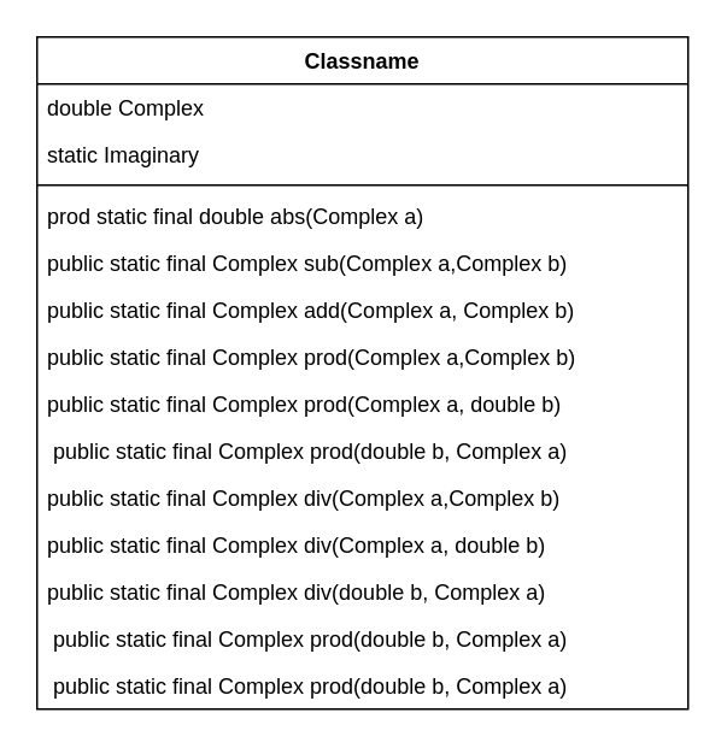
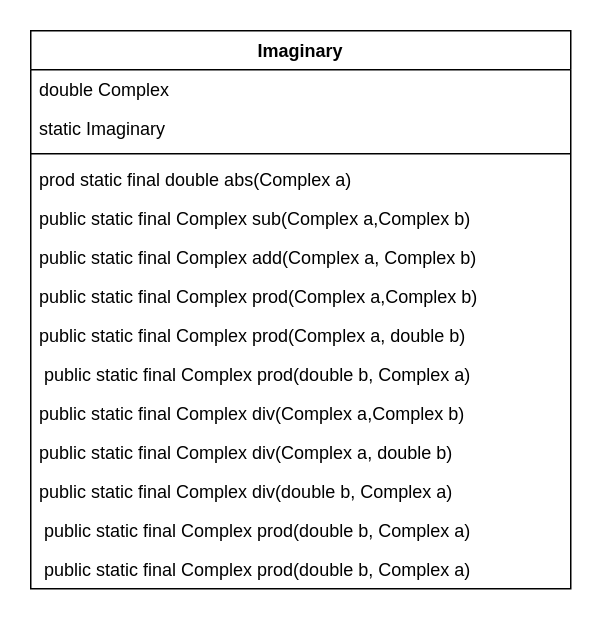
- <mxCell id="2" value="Classname" style="swimlane;fontStyle=1;align=center;verticalAlign=top;childLayout=stackLayout;horizontal=1;startSize=26;horizontalStack=0;resizeParent=1;resizeParentMax=0;resizeLast=0;collapsible=1;marginBottom=0;" vertex="1" parent="1"><mxGeometry x="20" y="20" width="360" height="372" as="geometry" /></mxCell>
+ <mxCell id="2" value="Imaginary" style="swimlane;fontStyle=1;align=center;verticalAlign=top;childLayout=stackLayout;horizontal=1;startSize=26;horizontalStack=0;resizeParent=1;resizeParentMax=0;resizeLast=0;collapsible=1;marginBottom=0;" vertex="1" parent="1"><mxGeometry x="20" y="20" width="360" height="372" as="geometry" /></mxCell>
